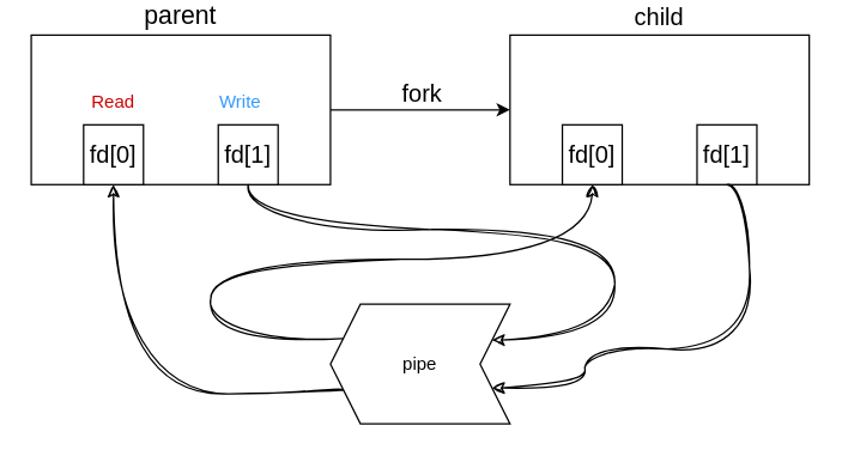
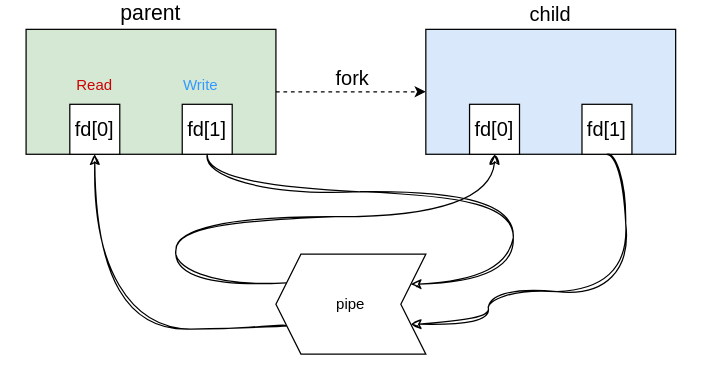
- <mxCell id="4" value="parent" style="rounded=0;whiteSpace=wrap;html=1;verticalAlign=bottom;horizontal=1;labelPosition=center;verticalLabelPosition=top;align=center;fontSize=17;" vertex="1" parent="1"><mxGeometry x="20" y="20" width="200" height="100" as="geometry" /></mxCell>
+ <mxCell id="4" value="parent" style="rounded=0;whiteSpace=wrap;html=1;verticalAlign=bottom;horizontal=1;labelPosition=center;verticalLabelPosition=top;align=center;fontSize=17;fillColor=#d5e8d4;" vertex="1" parent="1"><mxGeometry x="20" y="20" width="200" height="100" as="geometry" /></mxCell>
- <mxCell id="2" value="" style="edgeStyle=orthogonalEdgeStyle;rounded=0;orthogonalLoop=1;jettySize=auto;html=1;fontSize=22;" edge="1" parent="1" source="4" target="5"><mxGeometry relative="1" as="geometry" /></mxCell>
+ <mxCell id="2" value="" style="edgeStyle=orthogonalEdgeStyle;rounded=0;orthogonalLoop=1;jettySize=auto;html=1;fontSize=22;dashed=1;" edge="1" parent="1" source="4" target="5"><mxGeometry relative="1" as="geometry" /></mxCell>
- <mxCell id="5" value="child" style="whiteSpace=wrap;html=1;rounded=0;labelPosition=center;verticalLabelPosition=top;align=center;verticalAlign=bottom;fontSize=16;" vertex="1" parent="1"><mxGeometry x="340" y="20" width="200" height="100" as="geometry" /></mxCell>
+ <mxCell id="5" value="child" style="whiteSpace=wrap;html=1;rounded=0;labelPosition=center;verticalLabelPosition=top;align=center;verticalAlign=bottom;fontSize=16;fillColor=#dae8fc;" vertex="1" parent="1"><mxGeometry x="340" y="20" width="200" height="100" as="geometry" /></mxCell>
